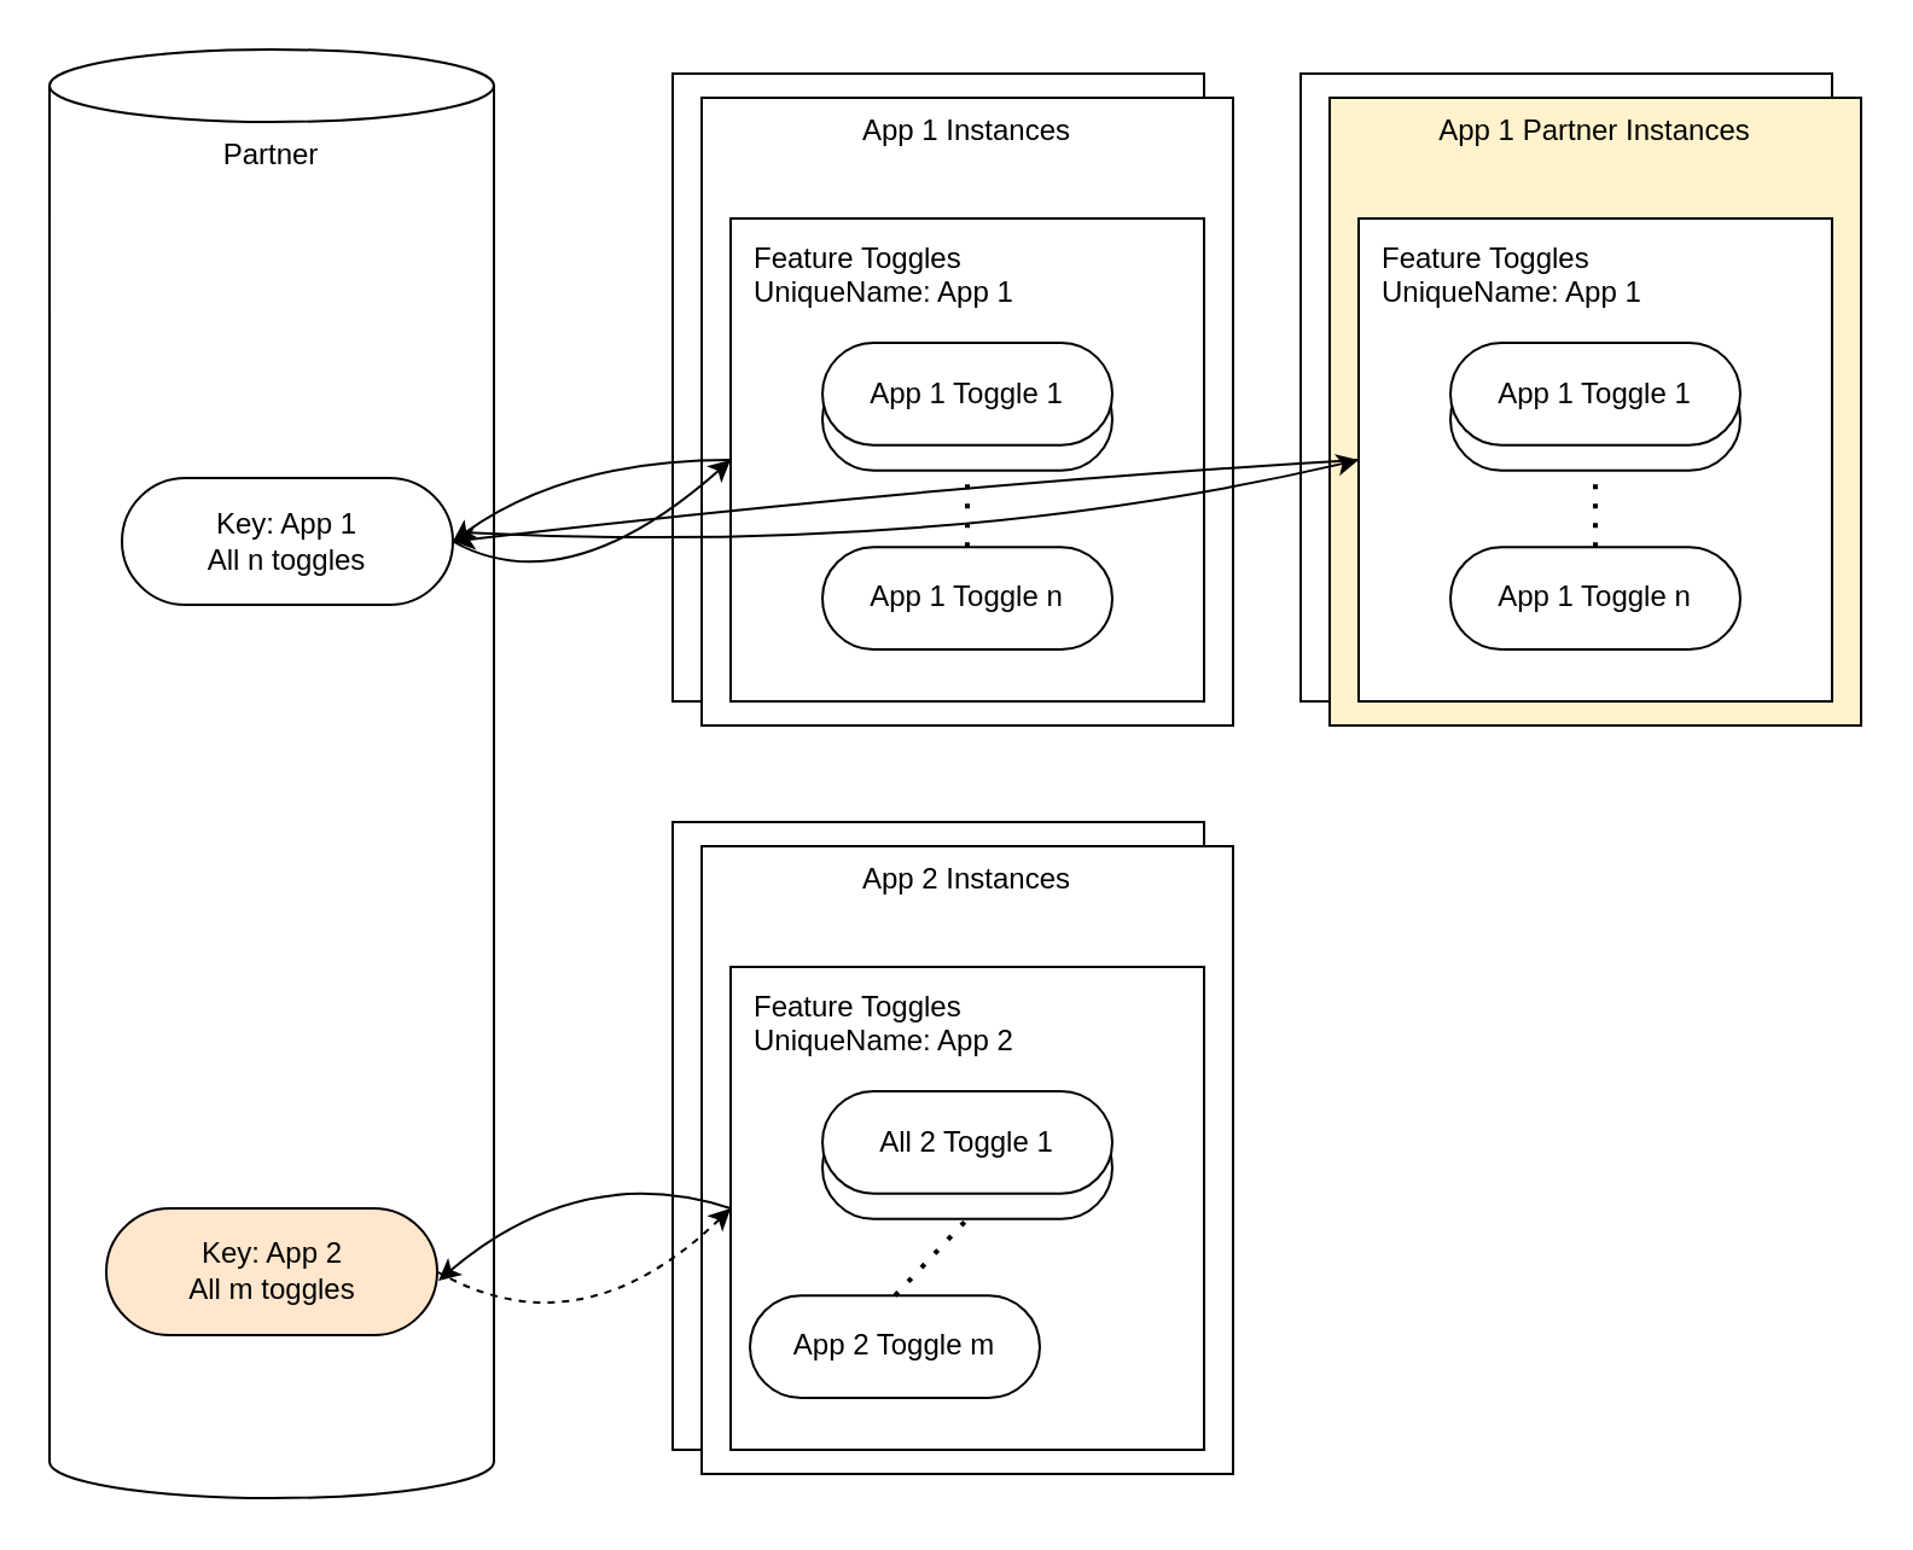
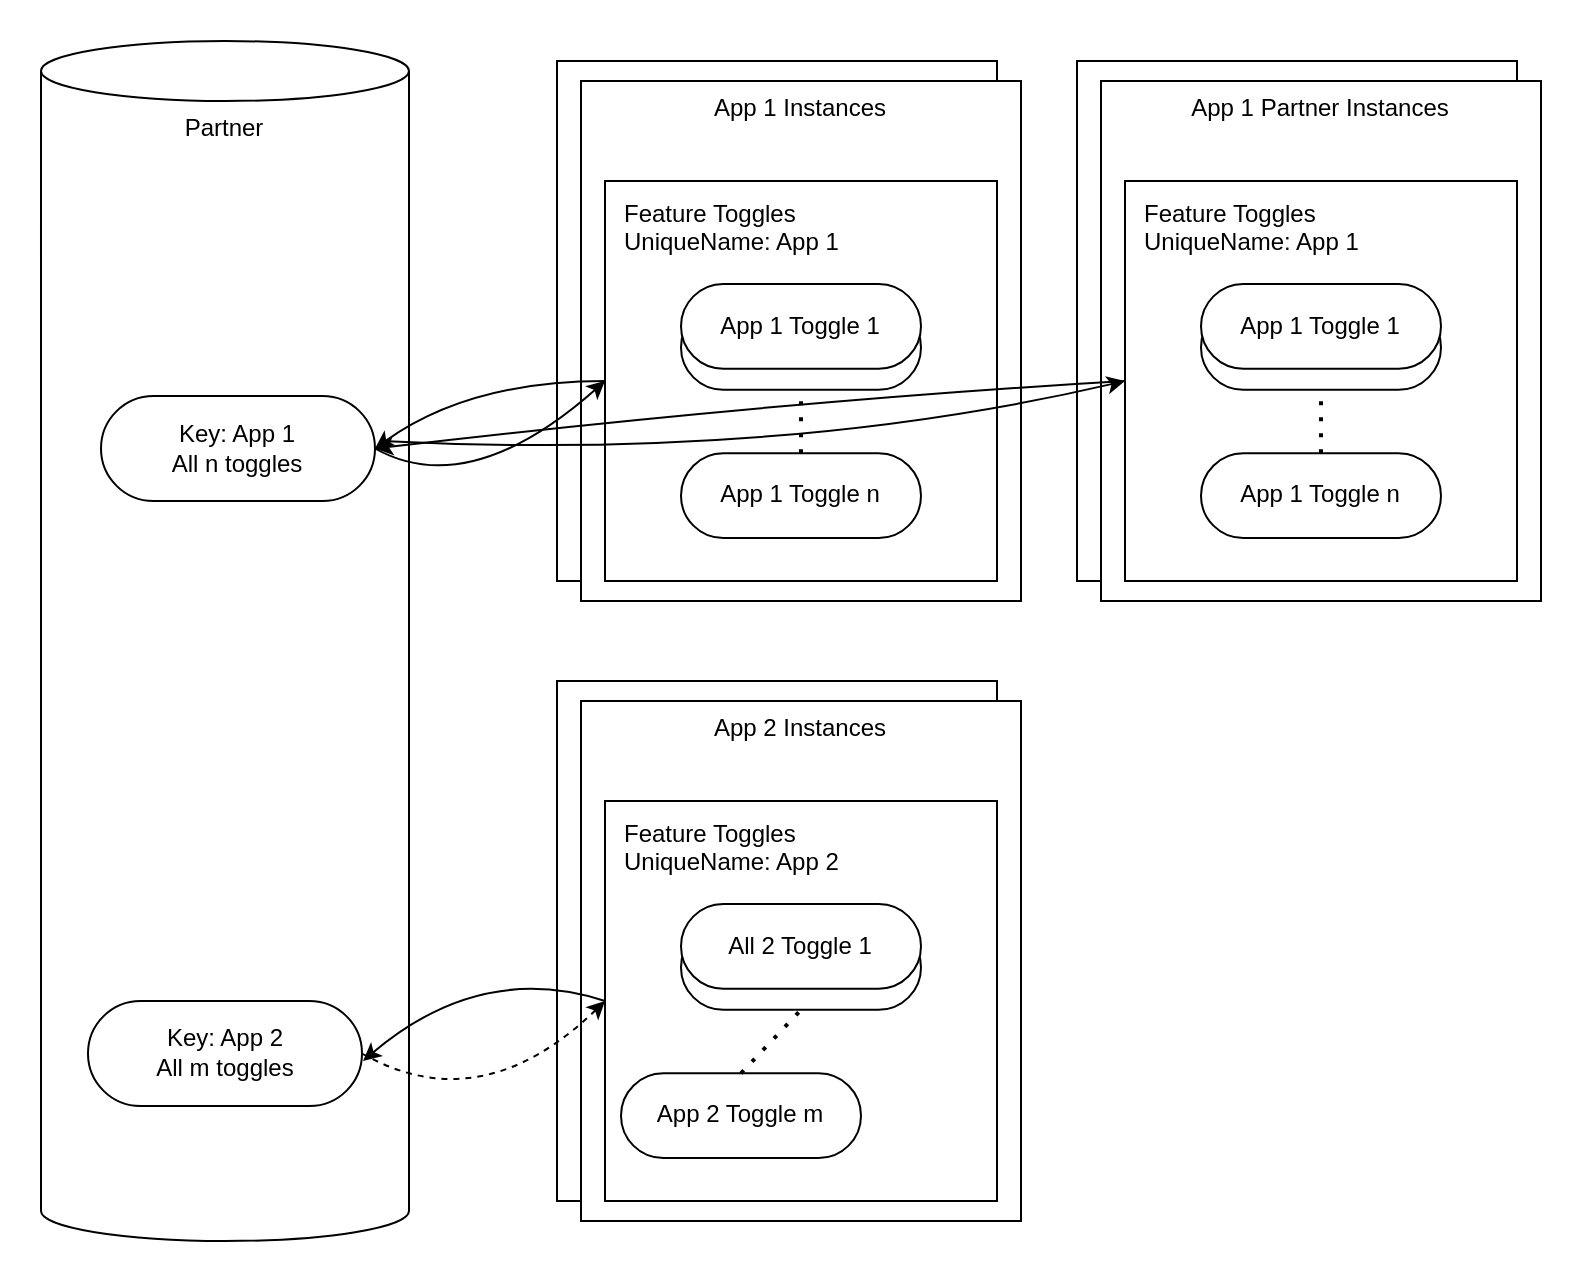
- <mxCell id="18" value="App 1 Partner Instances" style="rounded=0;whiteSpace=wrap;html=1;verticalAlign=top;align=center;fillColor=#fff2cc;" parent="16" vertex="1"><mxGeometry width="220" height="260" as="geometry" /></mxCell>
+ <mxCell id="18" value="App 1 Partner Instances" style="rounded=0;whiteSpace=wrap;html=1;verticalAlign=top;align=center;" parent="16" vertex="1"><mxGeometry width="220" height="260" as="geometry" /></mxCell>
- <mxCell id="13" value="Key: App 2&lt;br&gt;All m toggles" style="rounded=1;whiteSpace=wrap;html=1;arcSize=50;fillColor=#ffe6cc;" parent="1" vertex="1"><mxGeometry x="43.5" y="500" width="137" height="52.5" as="geometry" /></mxCell>
+ <mxCell id="13" value="Key: App 2&lt;br&gt;All m toggles" style="rounded=1;whiteSpace=wrap;html=1;arcSize=50;" parent="1" vertex="1"><mxGeometry x="43.5" y="500" width="137" height="52.5" as="geometry" /></mxCell>
